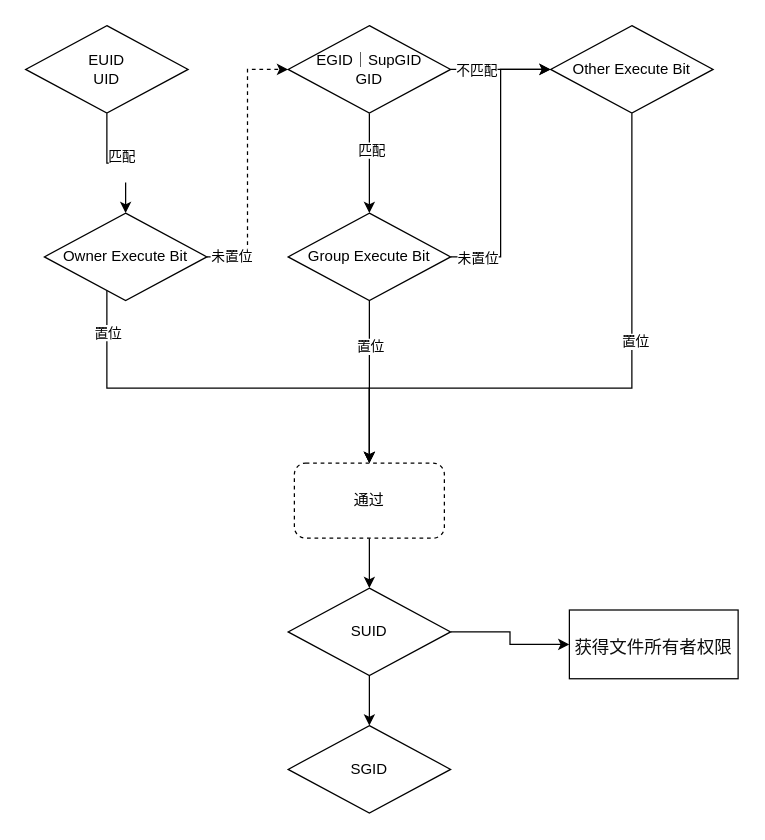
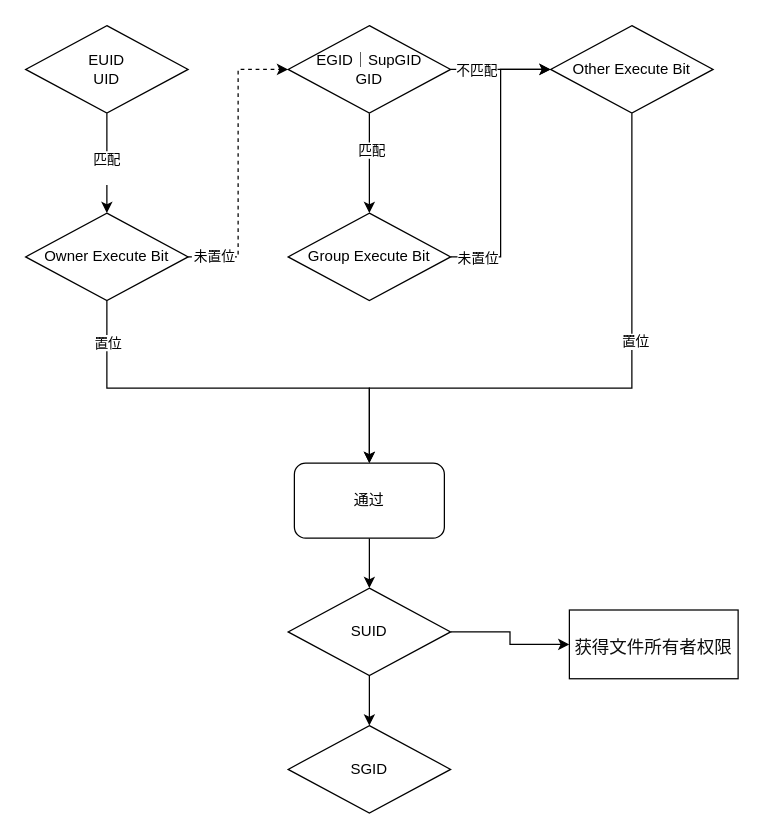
- <mxCell id="9" value="Owner Execute Bit" style="rhombus;whiteSpace=wrap;html=1;" vertex="1" parent="1"><mxGeometry x="35" y="170" width="130" height="70" as="geometry" /></mxCell>
+ <mxCell id="9" value="Owner Execute Bit" style="rhombus;whiteSpace=wrap;html=1;" vertex="1" parent="1"><mxGeometry x="20" y="170" width="130" height="70" as="geometry" /></mxCell>
- <mxCell id="15" style="edgeStyle=orthogonalEdgeStyle;rounded=0;orthogonalLoop=1;jettySize=auto;html=1;entryX=0.5;entryY=0;entryDx=0;entryDy=0;" edge="1" parent="1" source="19" target="24"><mxGeometry relative="1" as="geometry" /></mxCell>
- <mxCell id="16" value="置位" style="edgeLabel;html=1;align=center;verticalAlign=middle;resizable=0;points=[];" vertex="1" connectable="0" parent="15"><mxGeometry x="-0.452" relative="1" as="geometry"><mxPoint as="offset" /></mxGeometry></mxCell>
- <mxCell id="24" value="通过" style="rounded=1;whiteSpace=wrap;html=1;dashed=1;" vertex="1" parent="1"><mxGeometry x="235" y="370" width="120" height="60" as="geometry" /></mxCell>
+ <mxCell id="24" value="通过" style="rounded=1;whiteSpace=wrap;html=1;" vertex="1" parent="1"><mxGeometry x="235" y="370" width="120" height="60" as="geometry" /></mxCell>
